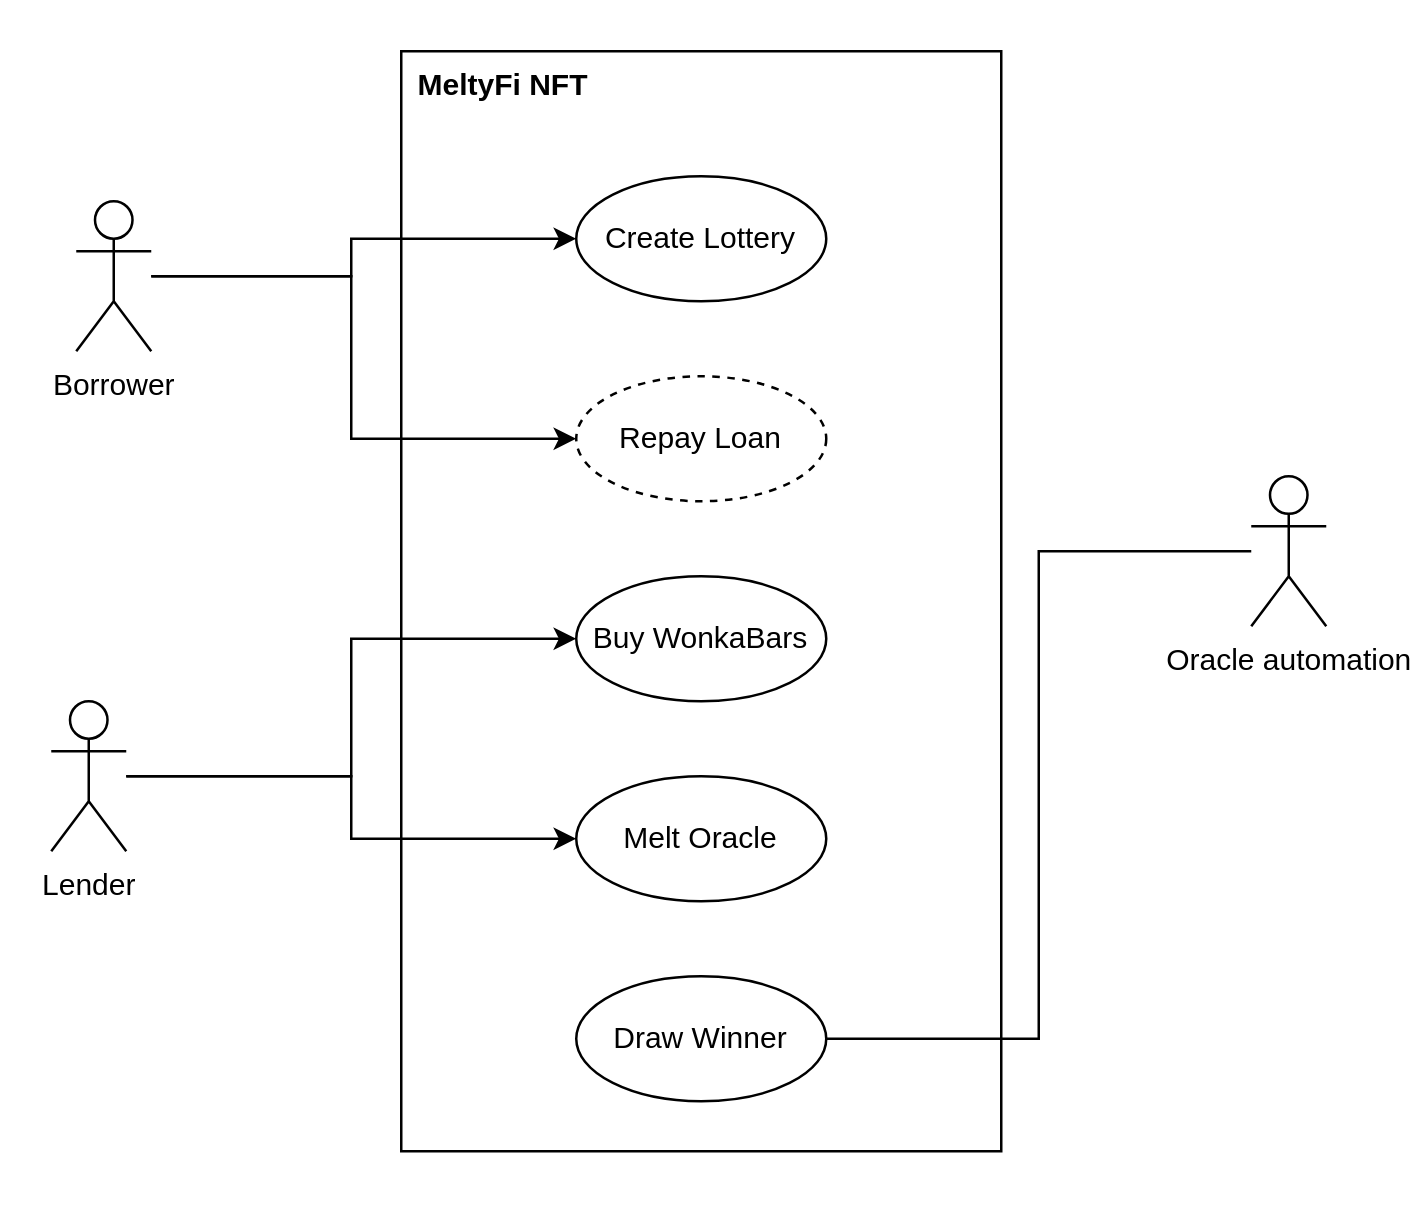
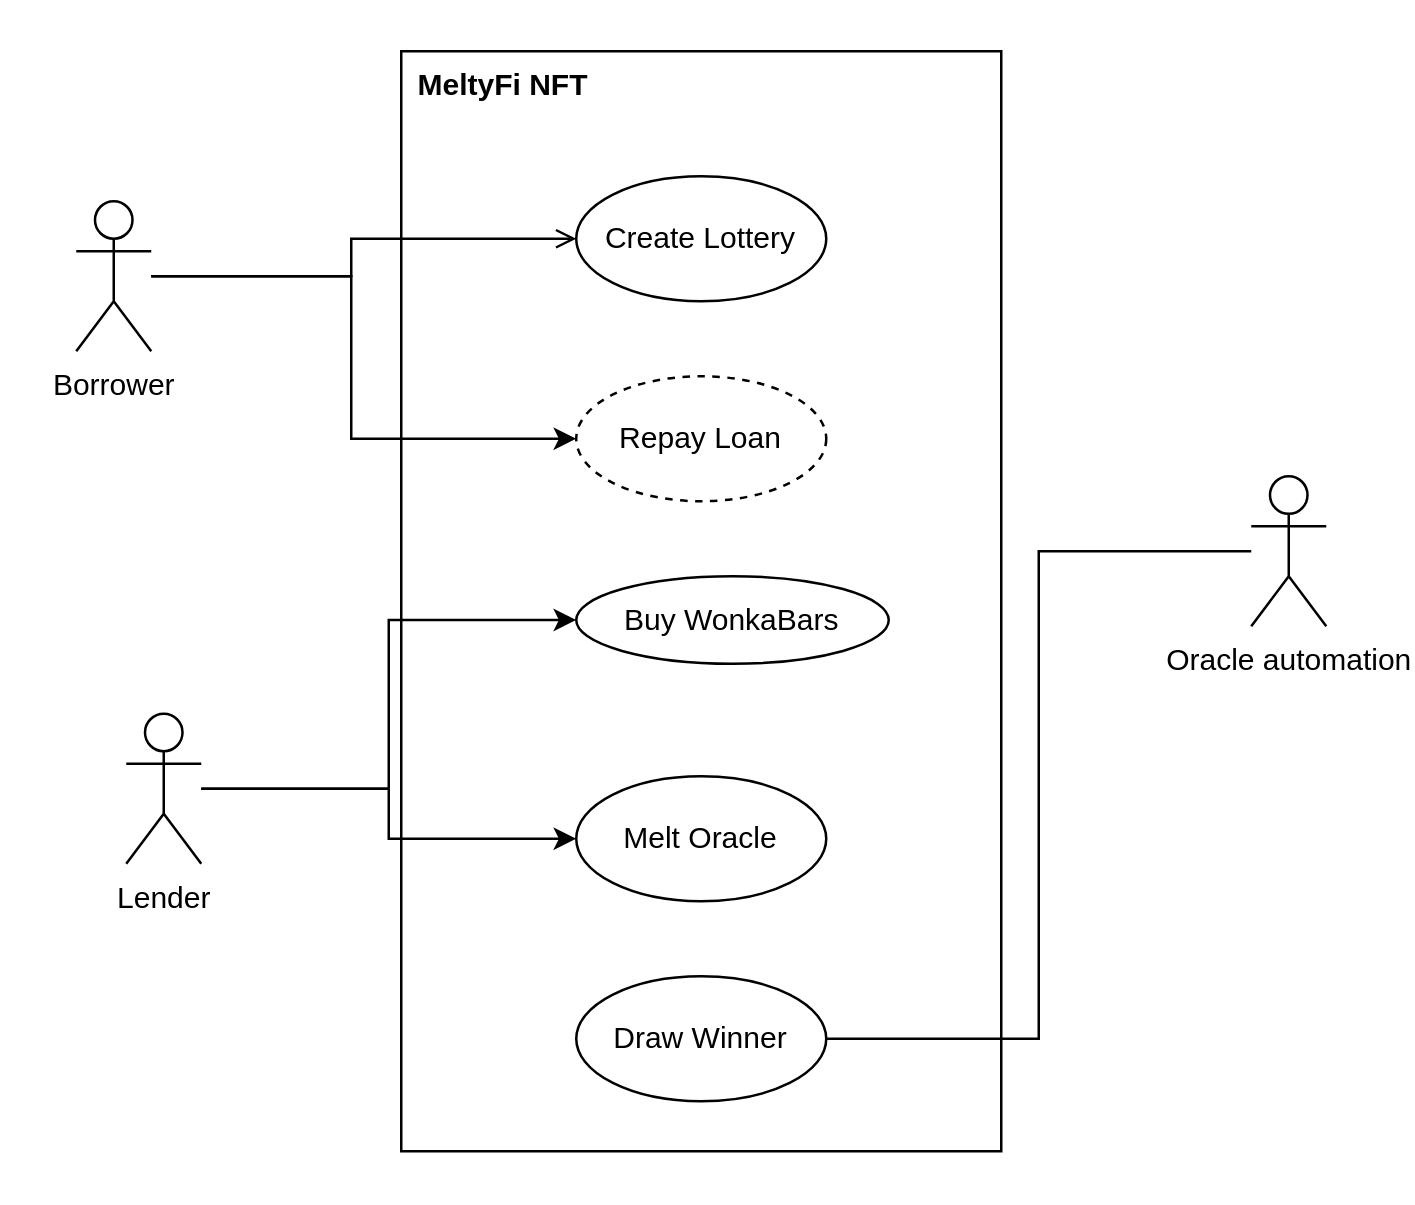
- <mxCell id="5" style="edgeStyle=orthogonalEdgeStyle;rounded=0;orthogonalLoop=1;jettySize=auto;html=1;entryX=0;entryY=0.5;entryDx=0;entryDy=0;" edge="1" parent="1" source="7" target="12"><mxGeometry relative="1" as="geometry"><Array as="points"><mxPoint x="140" y="110" /><mxPoint x="140" y="95" /></Array></mxGeometry></mxCell>
+ <mxCell id="5" style="edgeStyle=orthogonalEdgeStyle;rounded=0;orthogonalLoop=1;jettySize=auto;html=1;entryX=0;entryY=0.5;entryDx=0;entryDy=0;endArrow=open;" edge="1" parent="1" source="7" target="12"><mxGeometry relative="1" as="geometry"><Array as="points"><mxPoint x="140" y="110" /><mxPoint x="140" y="95" /></Array></mxGeometry></mxCell>
- <mxCell id="14" value="Buy WonkaBars" style="ellipse;whiteSpace=wrap;html=1;" vertex="1" parent="1"><mxGeometry x="230" y="230" width="100" height="50" as="geometry" /></mxCell>
+ <mxCell id="14" value="Buy WonkaBars" style="ellipse;whiteSpace=wrap;html=1;" vertex="1" parent="1"><mxGeometry x="230" y="230" width="125" height="35" as="geometry" /></mxCell>
- <mxCell id="10" value="Lender" style="shape=umlActor;verticalLabelPosition=bottom;verticalAlign=top;html=1;outlineConnect=0;" vertex="1" parent="1"><mxGeometry x="20" y="280" width="30" height="60" as="geometry" /></mxCell>
+ <mxCell id="10" value="Lender" style="shape=umlActor;verticalLabelPosition=bottom;verticalAlign=top;html=1;outlineConnect=0;" vertex="1" parent="1"><mxGeometry x="50" y="285" width="30" height="60" as="geometry" /></mxCell>
